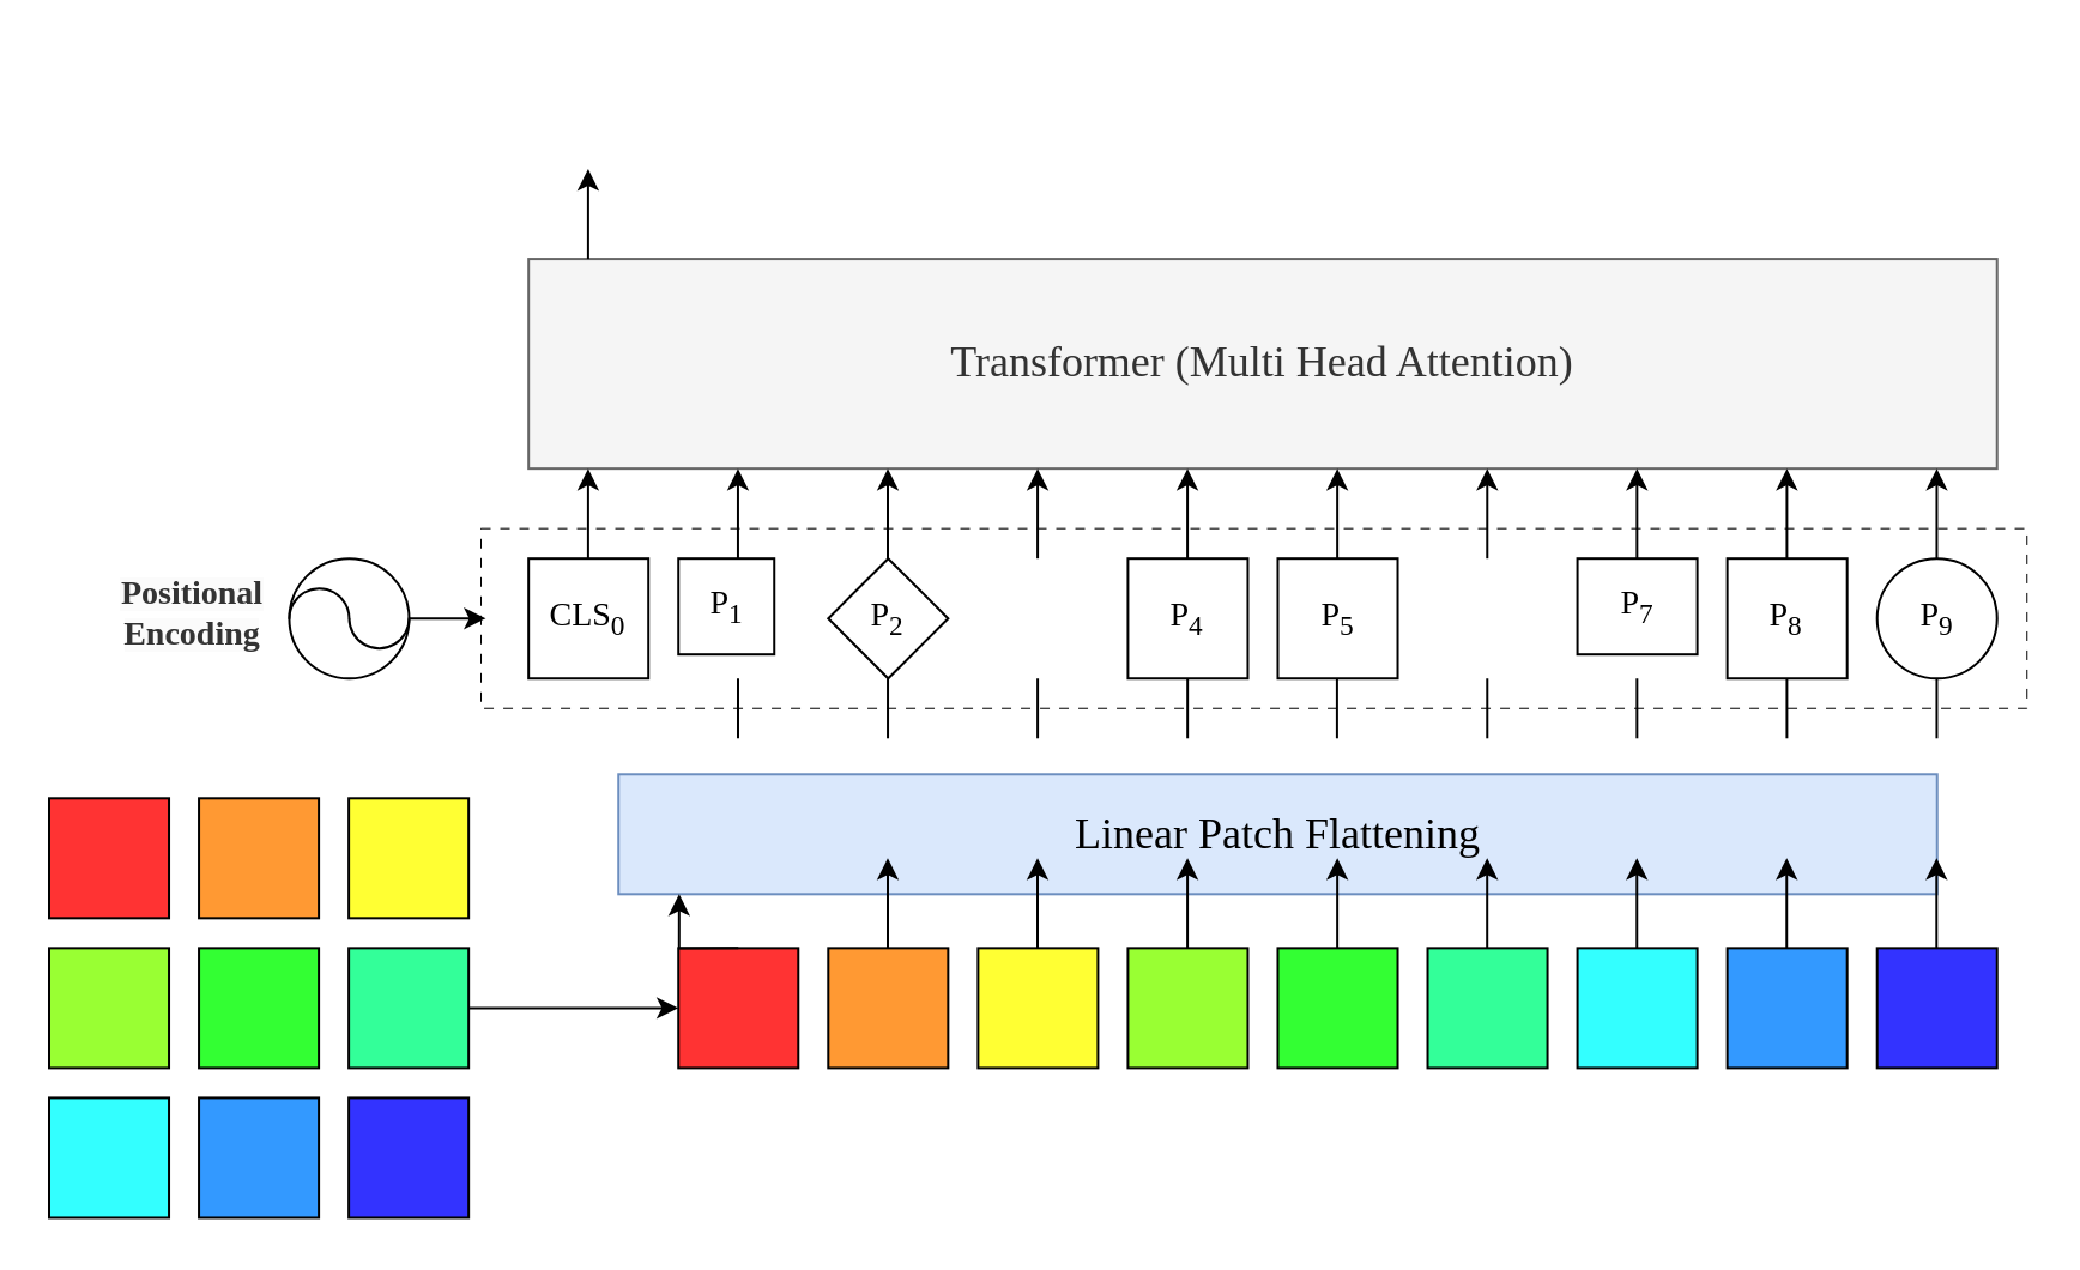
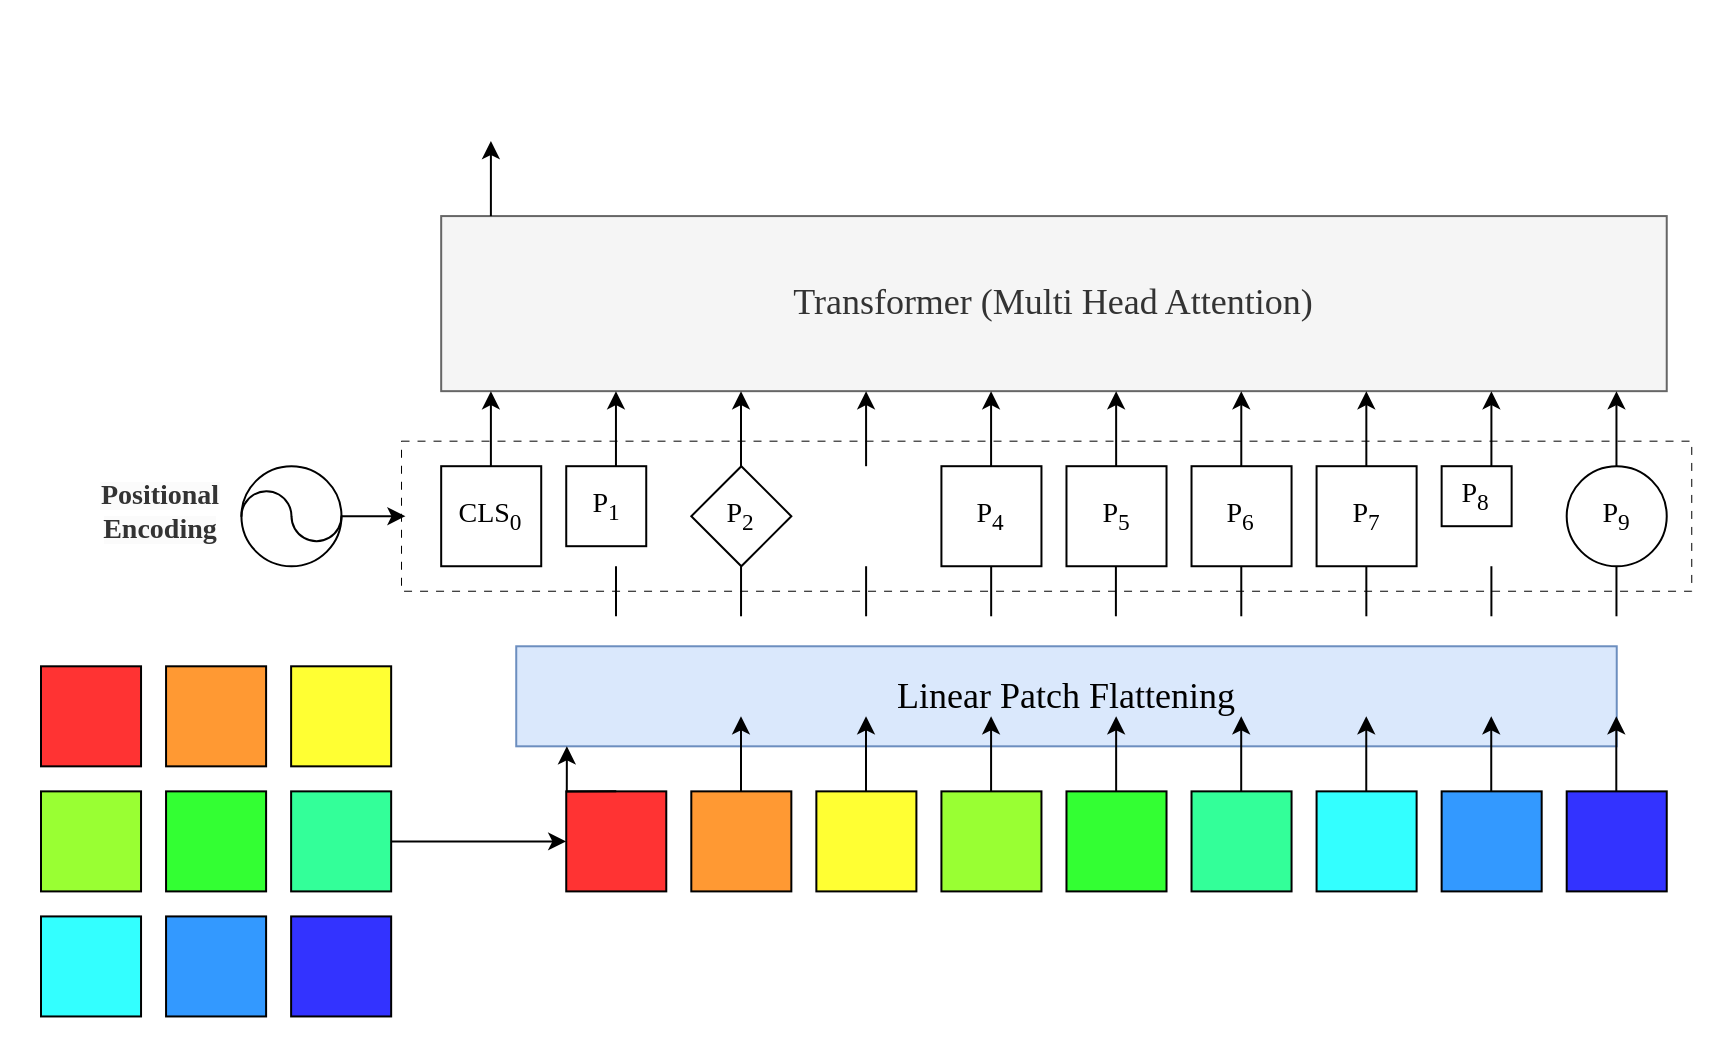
- <mxCell id="47" value="&lt;font face=&quot;Times New Roman&quot;&gt;P&lt;sub&gt;7&lt;/sub&gt;&lt;/font&gt;" style="whiteSpace=wrap;html=1;aspect=fixed;fontSize=14;" parent="2" vertex="1"><mxGeometry x="637.794" y="212.6" width="50.023" height="40" as="geometry" /></mxCell>
+ <mxCell id="47" value="&lt;font face=&quot;Times New Roman&quot;&gt;P&lt;sub&gt;7&lt;/sub&gt;&lt;/font&gt;" style="whiteSpace=wrap;html=1;aspect=fixed;fontSize=14;" parent="2" vertex="1"><mxGeometry x="637.794" y="212.6" width="50.023" height="50.023" as="geometry" /></mxCell>
+ <mxCell id="46" value="&lt;font face=&quot;Times New Roman&quot;&gt;P&lt;sub&gt;6&lt;/sub&gt;&lt;/font&gt;" style="whiteSpace=wrap;html=1;aspect=fixed;fontSize=14;" parent="2" vertex="1"><mxGeometry x="575.265" y="212.6" width="50.023" height="50.023" as="geometry" /></mxCell>
- <mxCell id="48" value="&lt;font face=&quot;Times New Roman&quot;&gt;P&lt;sub&gt;8&lt;/sub&gt;&lt;/font&gt;" style="whiteSpace=wrap;html=1;aspect=fixed;fontSize=14;" parent="2" vertex="1"><mxGeometry x="700.322" y="212.6" width="50.023" height="50.023" as="geometry" /></mxCell>
+ <mxCell id="48" value="&lt;font face=&quot;Times New Roman&quot;&gt;P&lt;sub&gt;8&lt;/sub&gt;&lt;/font&gt;" style="whiteSpace=wrap;html=1;aspect=fixed;fontSize=14;" parent="2" vertex="1"><mxGeometry x="700.322" y="212.6" width="35" height="30" as="geometry" /></mxCell>
